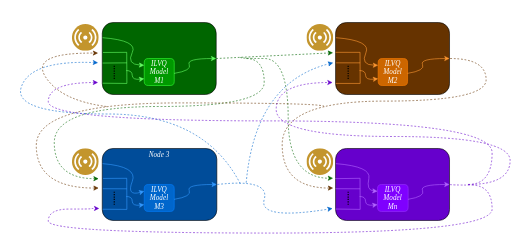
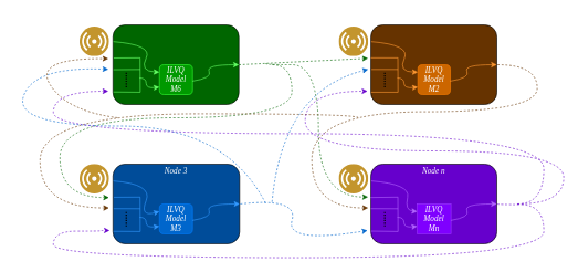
- <mxCell id="3" value="&lt;font face=&quot;Verdana&quot; color=&quot;#ffffff&quot;&gt;&lt;i style=&quot;&quot;&gt;ILVQ Model&lt;/i&gt;&lt;/font&gt;&lt;div&gt;&lt;font face=&quot;Verdana&quot; color=&quot;#ffffff&quot;&gt;&lt;i style=&quot;&quot;&gt;M1&lt;/i&gt;&lt;/font&gt;&lt;/div&gt;" style="rounded=1;whiteSpace=wrap;html=1;strokeColor=#33FF33;fillColor=#009900;" parent="1" vertex="1"><mxGeometry x="240" y="97" width="50" height="45" as="geometry" /></mxCell>
+ <mxCell id="3" value="&lt;font face=&quot;Verdana&quot; color=&quot;#ffffff&quot;&gt;&lt;i style=&quot;&quot;&gt;ILVQ Model&lt;/i&gt;&lt;/font&gt;&lt;div&gt;&lt;font face=&quot;Verdana&quot; color=&quot;#ffffff&quot;&gt;&lt;i style=&quot;&quot;&gt;M6&lt;/i&gt;&lt;/font&gt;&lt;/div&gt;" style="rounded=1;whiteSpace=wrap;html=1;strokeColor=#33FF33;fillColor=#009900;" parent="1" vertex="1"><mxGeometry x="240" y="97" width="50" height="45" as="geometry" /></mxCell>
+ <mxCell id="32" value="&lt;font face=&quot;Verdana&quot;&gt;&lt;i&gt;Node n&lt;/i&gt;&lt;/font&gt;" style="text;html=1;align=center;verticalAlign=middle;whiteSpace=wrap;rounded=0;fontColor=#FFFFFF;" parent="1" vertex="1"><mxGeometry x="624" y="247" width="60" height="20" as="geometry" /></mxCell>
- <mxCell id="33" value="&lt;font face=&quot;Verdana&quot; color=&quot;#ffffff&quot;&gt;&lt;i style=&quot;&quot;&gt;ILVQ Model&lt;/i&gt;&lt;/font&gt;&lt;div&gt;&lt;font face=&quot;Verdana&quot; color=&quot;#ffffff&quot;&gt;&lt;i style=&quot;&quot;&gt;Mn&lt;/i&gt;&lt;/font&gt;&lt;/div&gt;" style="rounded=1;whiteSpace=wrap;html=1;strokeColor=#9933FF;fillColor=#7F00FF;" parent="1" vertex="1"><mxGeometry x="629" y="307" width="51" height="45" as="geometry" /></mxCell>
+ <mxCell id="33" value="&lt;font face=&quot;Verdana&quot; color=&quot;#ffffff&quot;&gt;&lt;i style=&quot;&quot;&gt;ILVQ Model&lt;/i&gt;&lt;/font&gt;&lt;div&gt;&lt;font face=&quot;Verdana&quot; color=&quot;#ffffff&quot;&gt;&lt;i style=&quot;&quot;&gt;Mn&lt;/i&gt;&lt;/font&gt;&lt;/div&gt;" style="whiteSpace=wrap;html=1;strokeColor=#9933FF;fillColor=#7F00FF;rounded=0;" parent="1" vertex="1"><mxGeometry x="629" y="307" width="51" height="45" as="geometry" /></mxCell>
